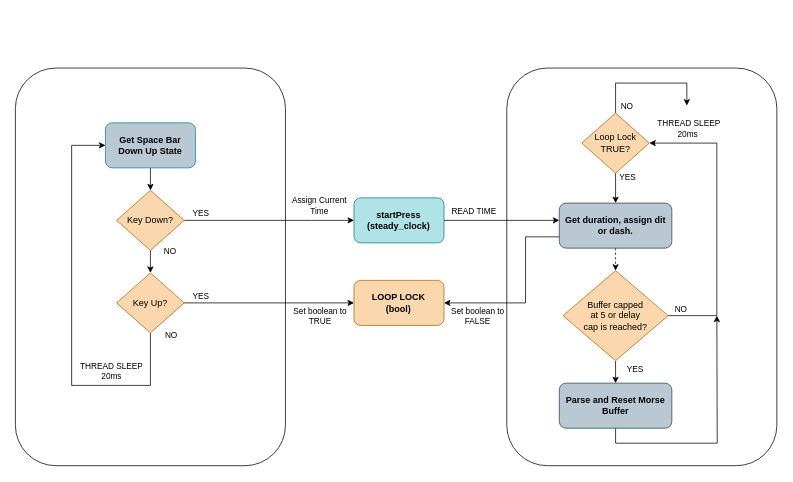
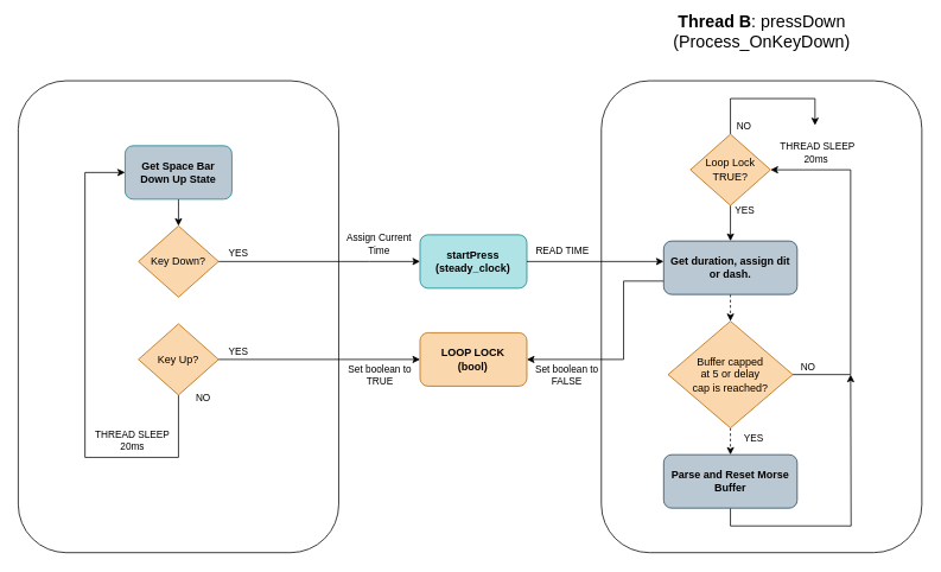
+ <mxCell id="41" value="&lt;b style=&quot;font-size: 19px;&quot;&gt;Thread B&lt;/b&gt;: pressDown (Process_OnKeyDown)" style="text;html=1;strokeColor=none;fillColor=none;align=center;verticalAlign=middle;whiteSpace=wrap;rounded=0;fontSize=19;movable=1;resizable=1;rotatable=1;deletable=1;editable=1;locked=0;connectable=1;" parent="1" vertex="1"><mxGeometry x="717.5" y="20" width="275" height="30" as="geometry" /></mxCell>
- <mxCell id="10" style="edgeStyle=orthogonalEdgeStyle;rounded=0;orthogonalLoop=1;jettySize=auto;html=1;exitX=0.5;exitY=1;exitDx=0;exitDy=0;entryX=0.5;entryY=0;entryDx=0;entryDy=0;movable=1;resizable=1;rotatable=1;deletable=1;editable=1;locked=0;connectable=1;" parent="1" source="12" target="20" edge="1"><mxGeometry relative="1" as="geometry" /></mxCell>
- <mxCell id="11" value="NO" style="edgeLabel;html=1;align=center;verticalAlign=middle;resizable=1;points=[];movable=1;rotatable=1;deletable=1;editable=1;locked=0;connectable=1;" parent="10" vertex="1" connectable="0"><mxGeometry x="-0.733" y="1" relative="1" as="geometry"><mxPoint x="24" y="-4" as="offset" /></mxGeometry></mxCell>
- <mxCell id="33" style="edgeStyle=orthogonalEdgeStyle;rounded=0;orthogonalLoop=1;jettySize=auto;html=1;exitX=0.5;exitY=1;exitDx=0;exitDy=0;entryX=0.5;entryY=0;entryDx=0;entryDy=0;movable=0;resizable=0;rotatable=0;deletable=0;editable=0;locked=1;connectable=0;" parent="1" source="38" target="40" edge="1"><mxGeometry relative="1" as="geometry" /></mxCell>
+ <mxCell id="33" style="edgeStyle=orthogonalEdgeStyle;rounded=0;orthogonalLoop=1;jettySize=auto;html=1;exitX=0.5;exitY=1;exitDx=0;exitDy=0;entryX=0.5;entryY=0;entryDx=0;entryDy=0;movable=0;resizable=0;rotatable=0;deletable=0;editable=0;locked=1;connectable=0;dashed=1;" parent="1" source="38" target="40" edge="1"><mxGeometry relative="1" as="geometry" /></mxCell>
